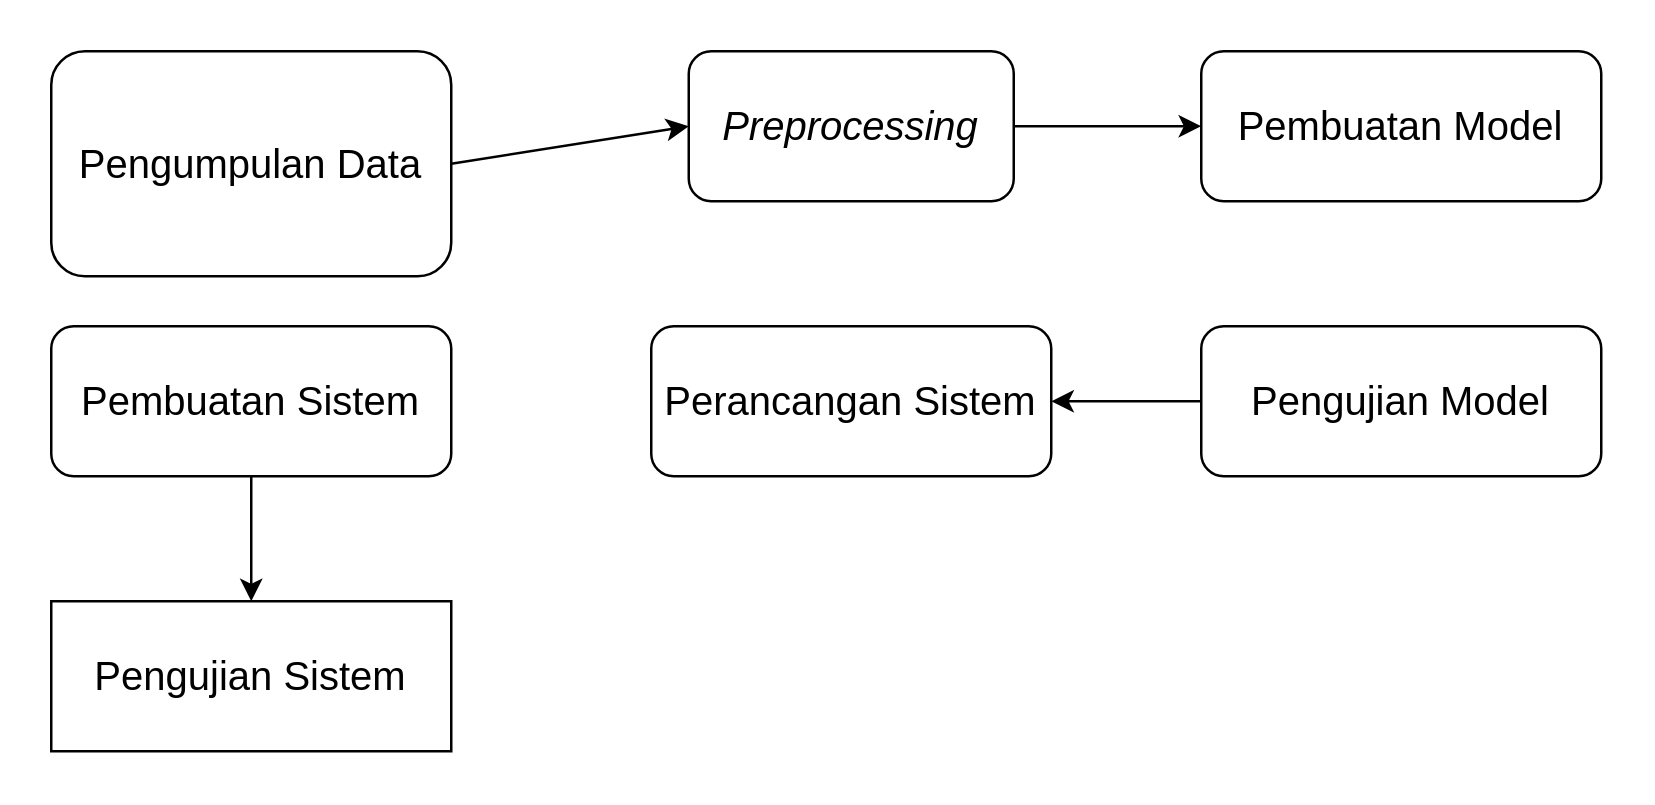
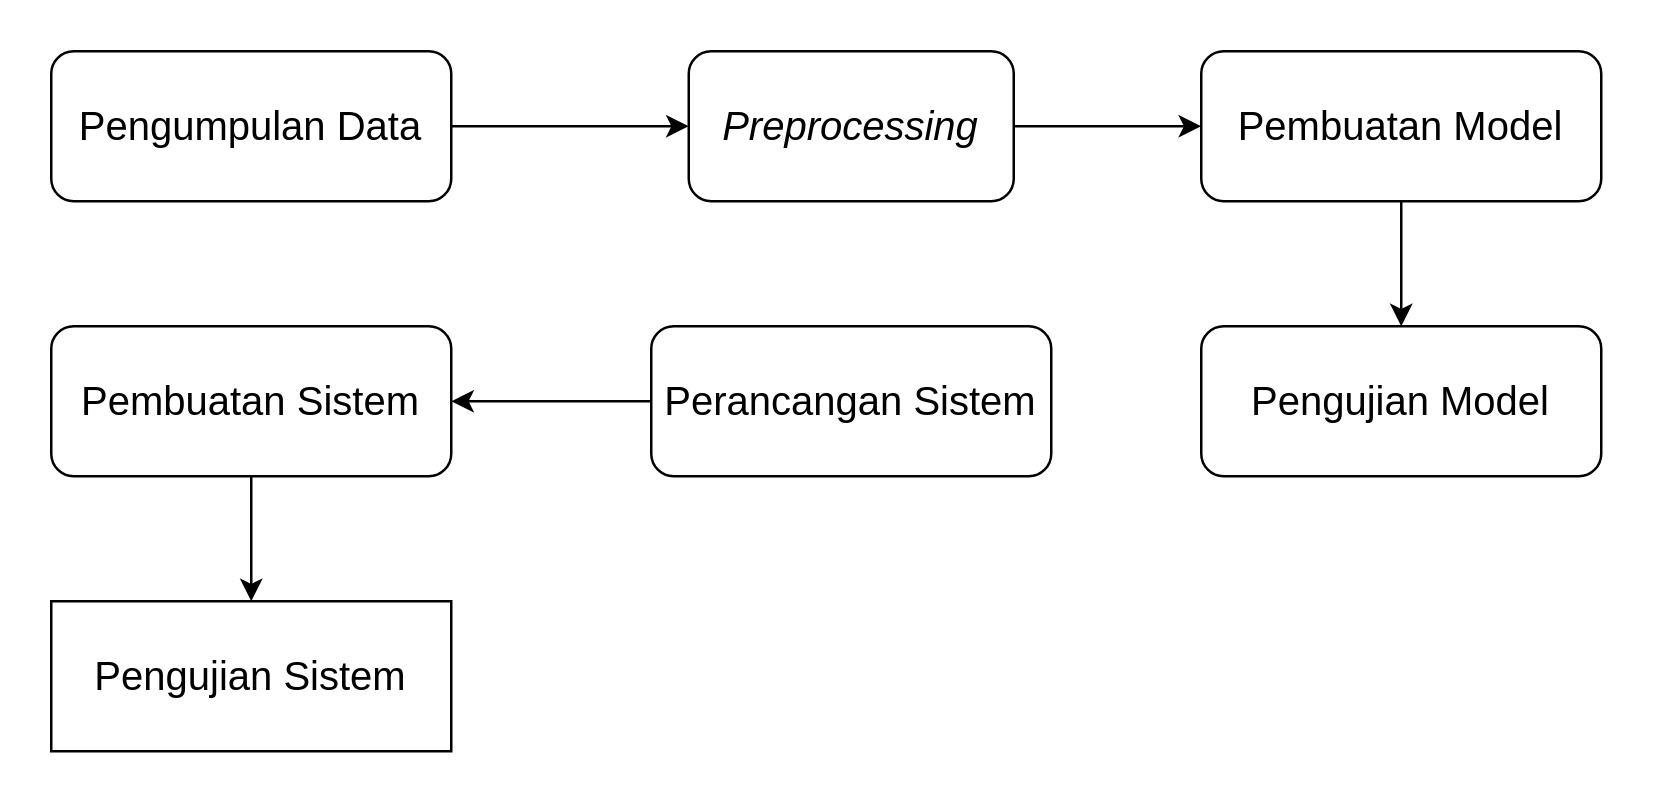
- <mxCell id="2" value="&lt;font style=&quot;font-size: 16px&quot;&gt;Pengumpulan Data&lt;/font&gt;" style="rounded=1;whiteSpace=wrap;html=1;" vertex="1" parent="1"><mxGeometry x="20" y="20" width="160" height="90" as="geometry" /></mxCell>
+ <mxCell id="2" value="&lt;font style=&quot;font-size: 16px&quot;&gt;Pengumpulan Data&lt;/font&gt;" style="rounded=1;whiteSpace=wrap;html=1;" vertex="1" parent="1"><mxGeometry x="20" y="20" width="160" height="60" as="geometry" /></mxCell>
+ <mxCell id="11" value="" style="endArrow=classic;html=1;exitX=0.5;exitY=1;exitDx=0;exitDy=0;entryX=0.5;entryY=0;entryDx=0;entryDy=0;" edge="1" parent="1" source="4" target="5"><mxGeometry width="50" height="50" relative="1" as="geometry"><mxPoint x="460" y="280" as="sourcePoint" /><mxPoint x="510" y="230" as="targetPoint" /></mxGeometry></mxCell>
+ <mxCell id="13" value="" style="endArrow=classic;html=1;entryX=1;entryY=0.5;entryDx=0;entryDy=0;exitX=0;exitY=0.5;exitDx=0;exitDy=0;" edge="1" parent="1" source="6" target="7"><mxGeometry width="50" height="50" relative="1" as="geometry"><mxPoint x="330" y="190" as="sourcePoint" /><mxPoint x="340" y="230" as="targetPoint" /></mxGeometry></mxCell>
- <mxCell id="12" value="" style="endArrow=classic;html=1;exitX=0;exitY=0.5;exitDx=0;exitDy=0;entryX=1;entryY=0.5;entryDx=0;entryDy=0;" edge="1" parent="1" source="5" target="6"><mxGeometry width="50" height="50" relative="1" as="geometry"><mxPoint x="290" y="280" as="sourcePoint" /><mxPoint x="340" y="230" as="targetPoint" /></mxGeometry></mxCell>
